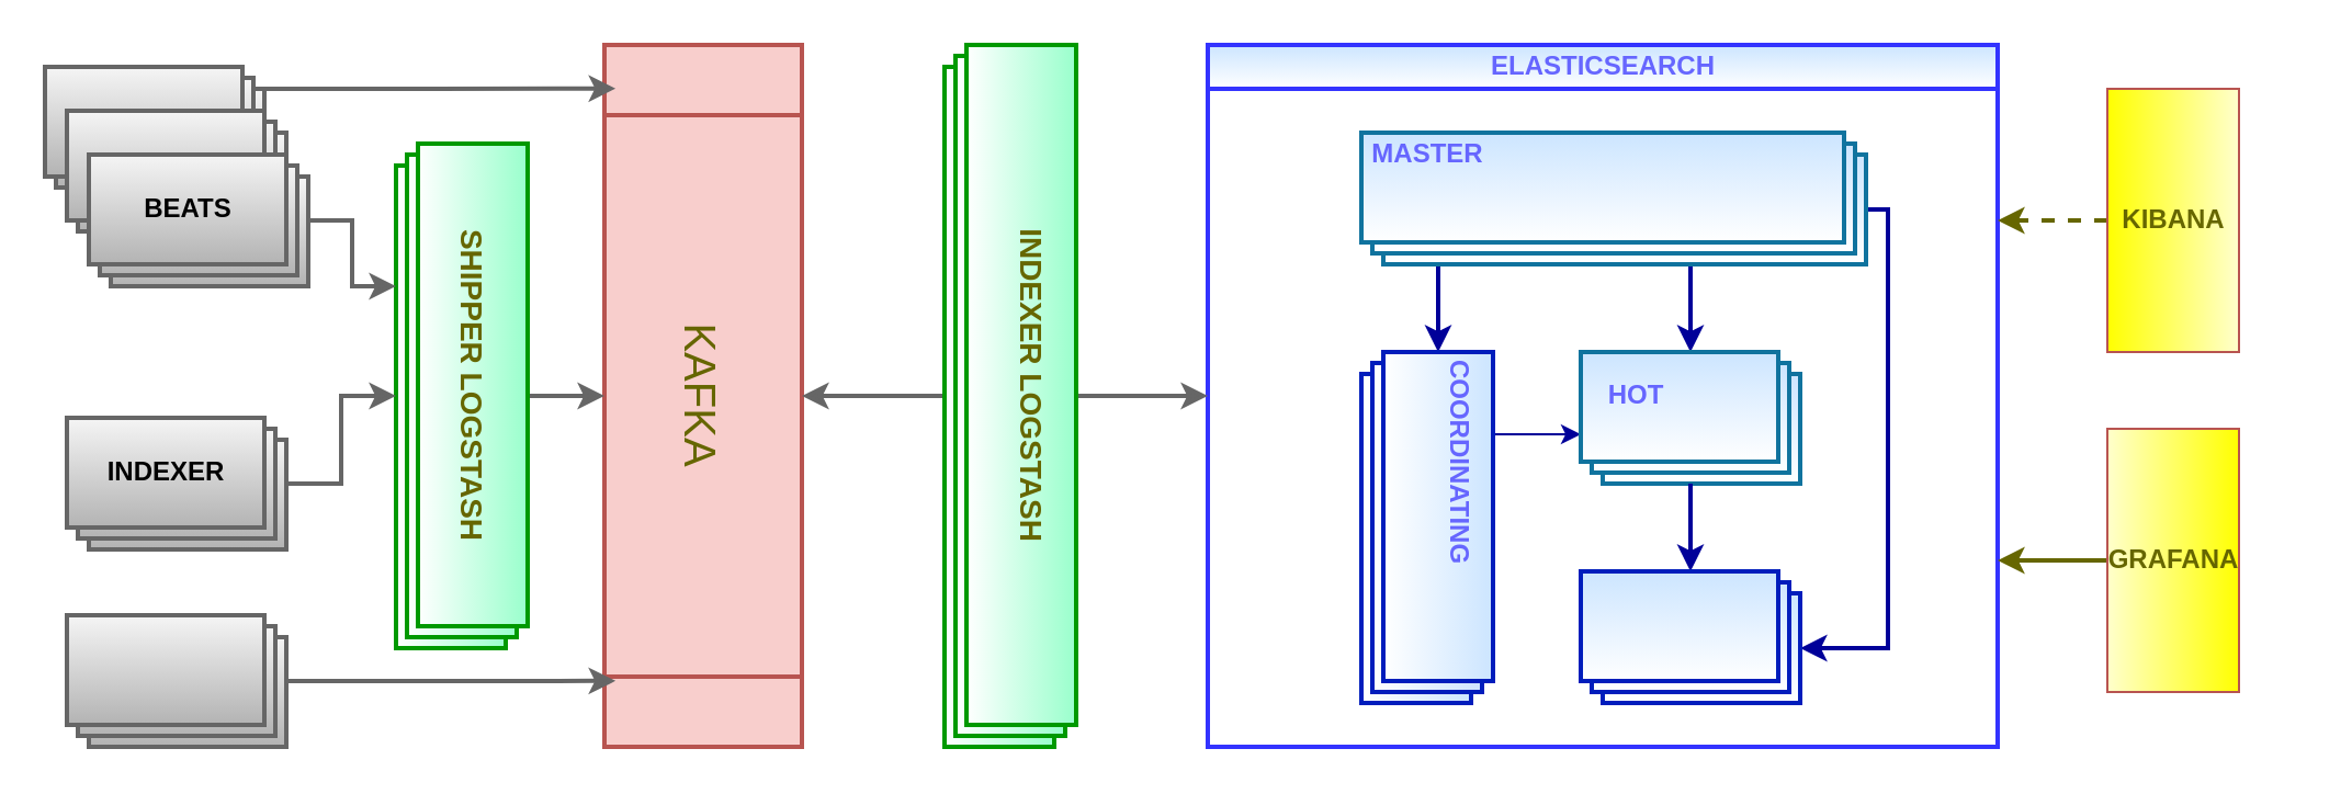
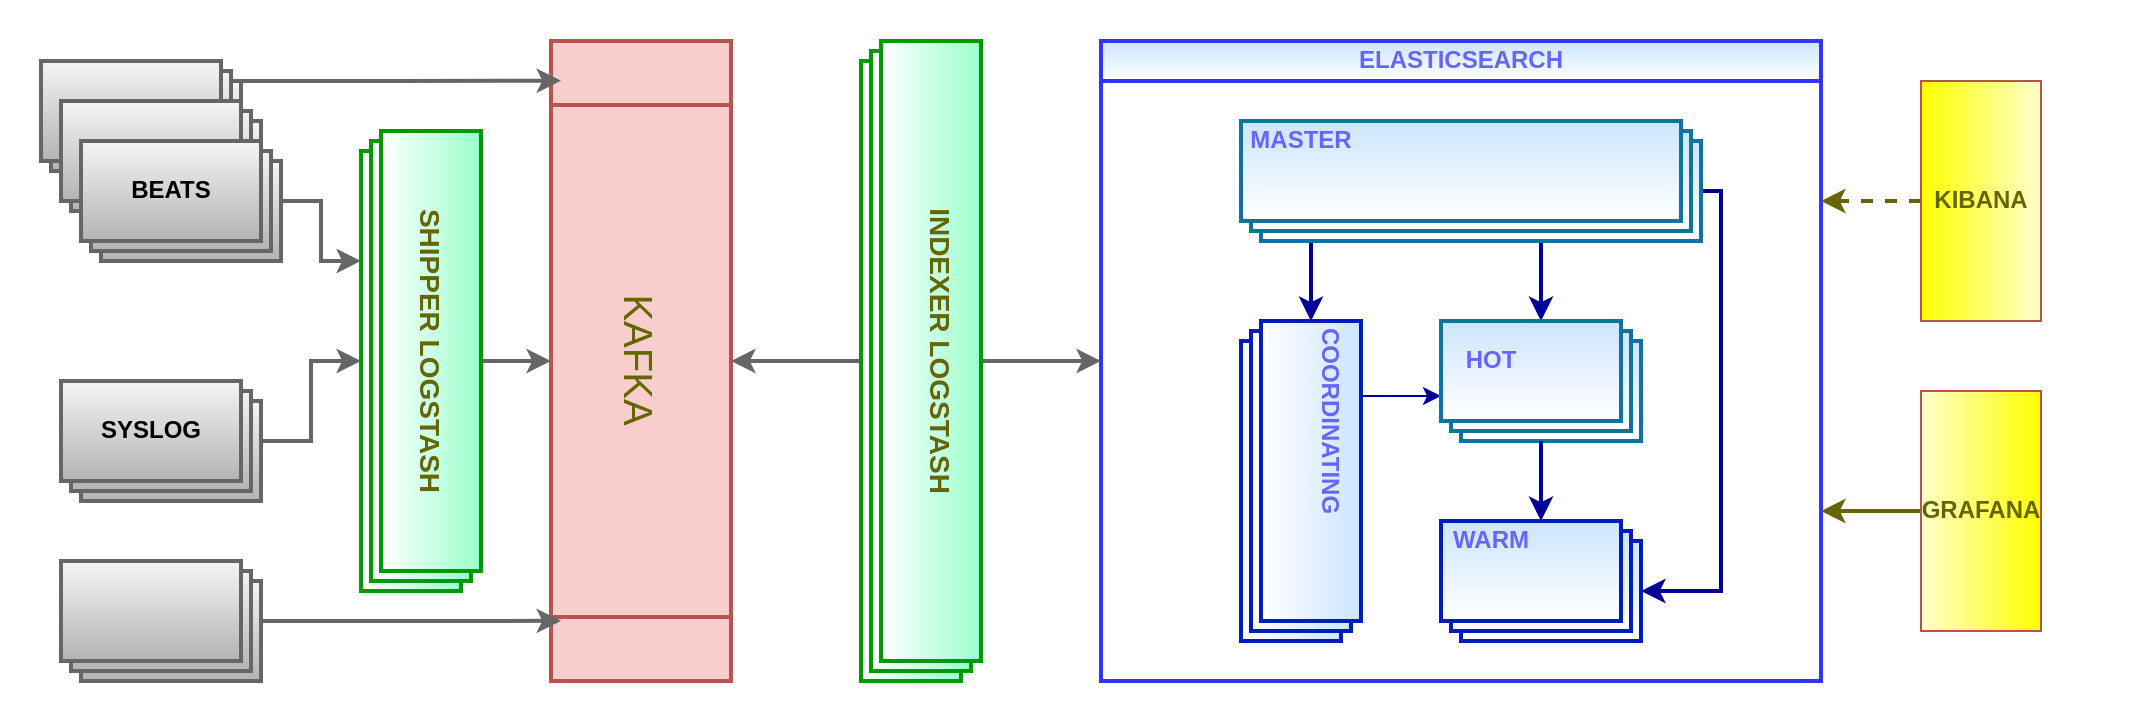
- <mxCell id="37" value="INDEXER" style="text;html=1;align=center;verticalAlign=middle;resizable=0;points=[];autosize=1;fontSize=12;fontStyle=1" parent="1" vertex="1"><mxGeometry x="40" y="205" width="70" height="20" as="geometry" /></mxCell>
+ <mxCell id="37" value="SYSLOG" style="text;html=1;align=center;verticalAlign=middle;resizable=0;points=[];autosize=1;fontSize=12;fontStyle=1" parent="1" vertex="1"><mxGeometry x="40" y="205" width="70" height="20" as="geometry" /></mxCell>
+ <mxCell id="15" value="WARM" style="text;html=1;align=center;verticalAlign=middle;resizable=0;points=[];autosize=1;fontColor=#6666FF;fontStyle=1" parent="3" vertex="1"><mxGeometry x="170" y="240" width="50" height="20" as="geometry" /></mxCell>
